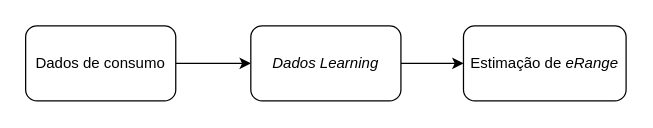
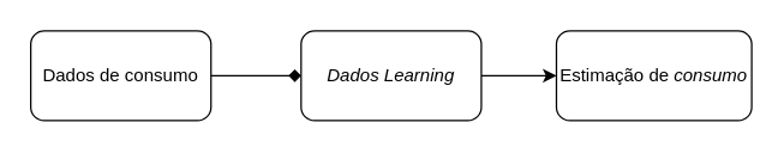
- <mxCell id="2" value="" style="edgeStyle=orthogonalEdgeStyle;rounded=0;orthogonalLoop=1;jettySize=auto;html=1;" edge="1" parent="1" source="3" target="5"><mxGeometry relative="1" as="geometry" /></mxCell>
+ <mxCell id="2" value="" style="edgeStyle=orthogonalEdgeStyle;rounded=0;orthogonalLoop=1;jettySize=auto;html=1;endArrow=diamond;" edge="1" parent="1" source="3" target="5"><mxGeometry relative="1" as="geometry" /></mxCell>
- <mxCell id="6" value="Estimação de &lt;i&gt;eRange&lt;/i&gt;" style="rounded=1;whiteSpace=wrap;html=1;" vertex="1" parent="1"><mxGeometry x="370" y="20" width="130" height="60" as="geometry" /></mxCell>
+ <mxCell id="6" value="Estimação de &lt;i&gt;consumo&lt;/i&gt;" style="rounded=1;whiteSpace=wrap;html=1;" vertex="1" parent="1"><mxGeometry x="370" y="20" width="130" height="60" as="geometry" /></mxCell>
